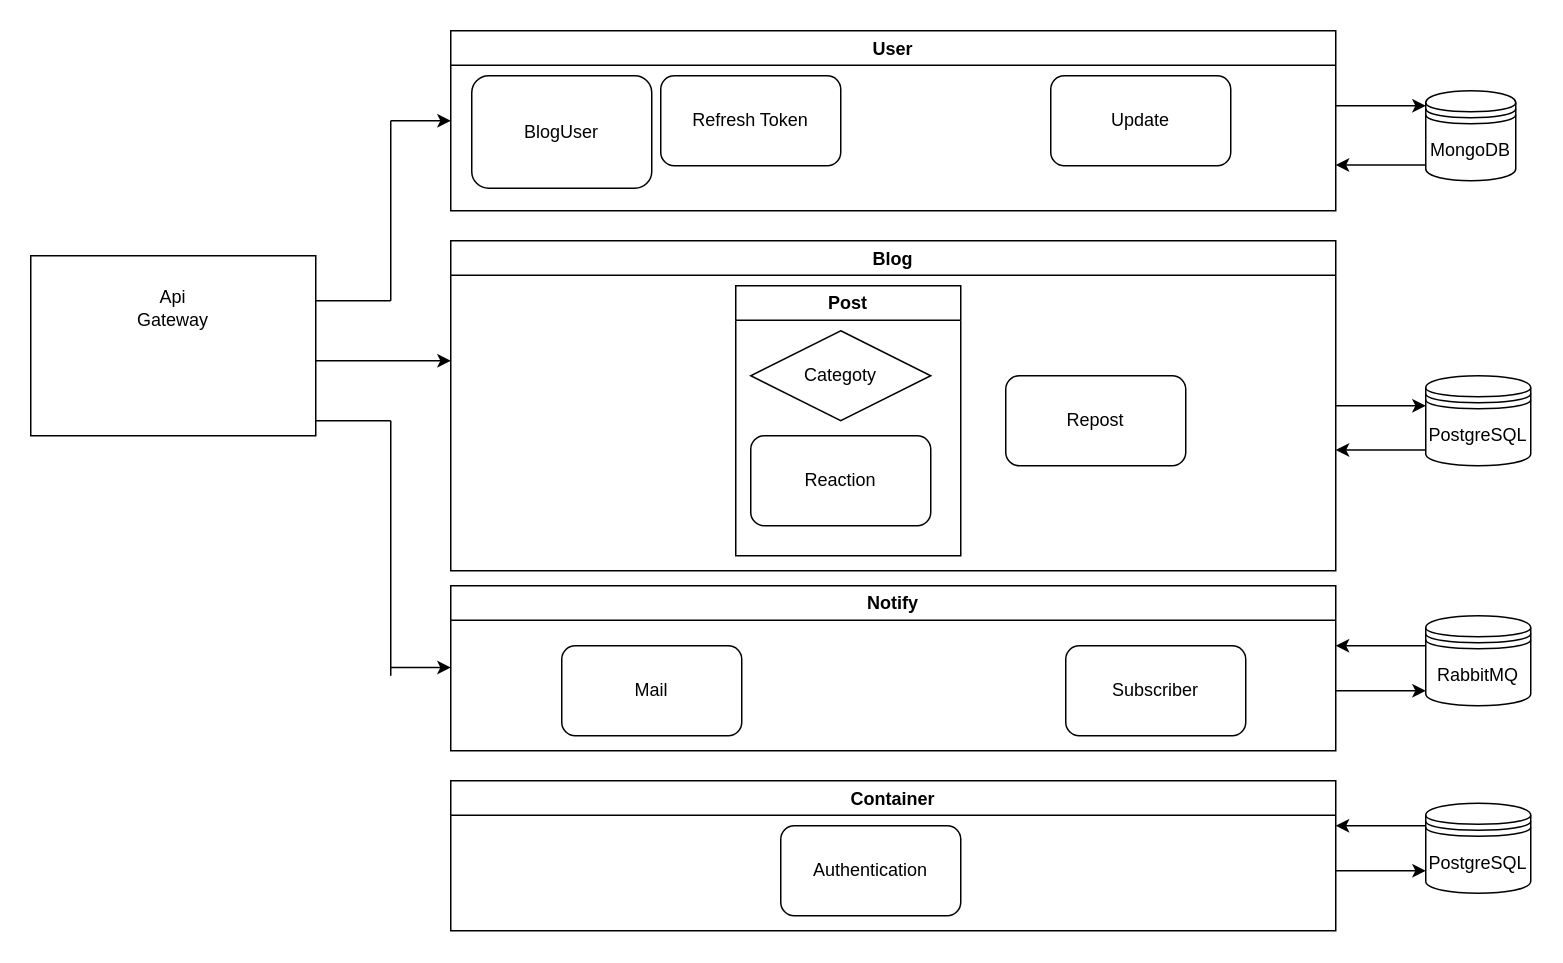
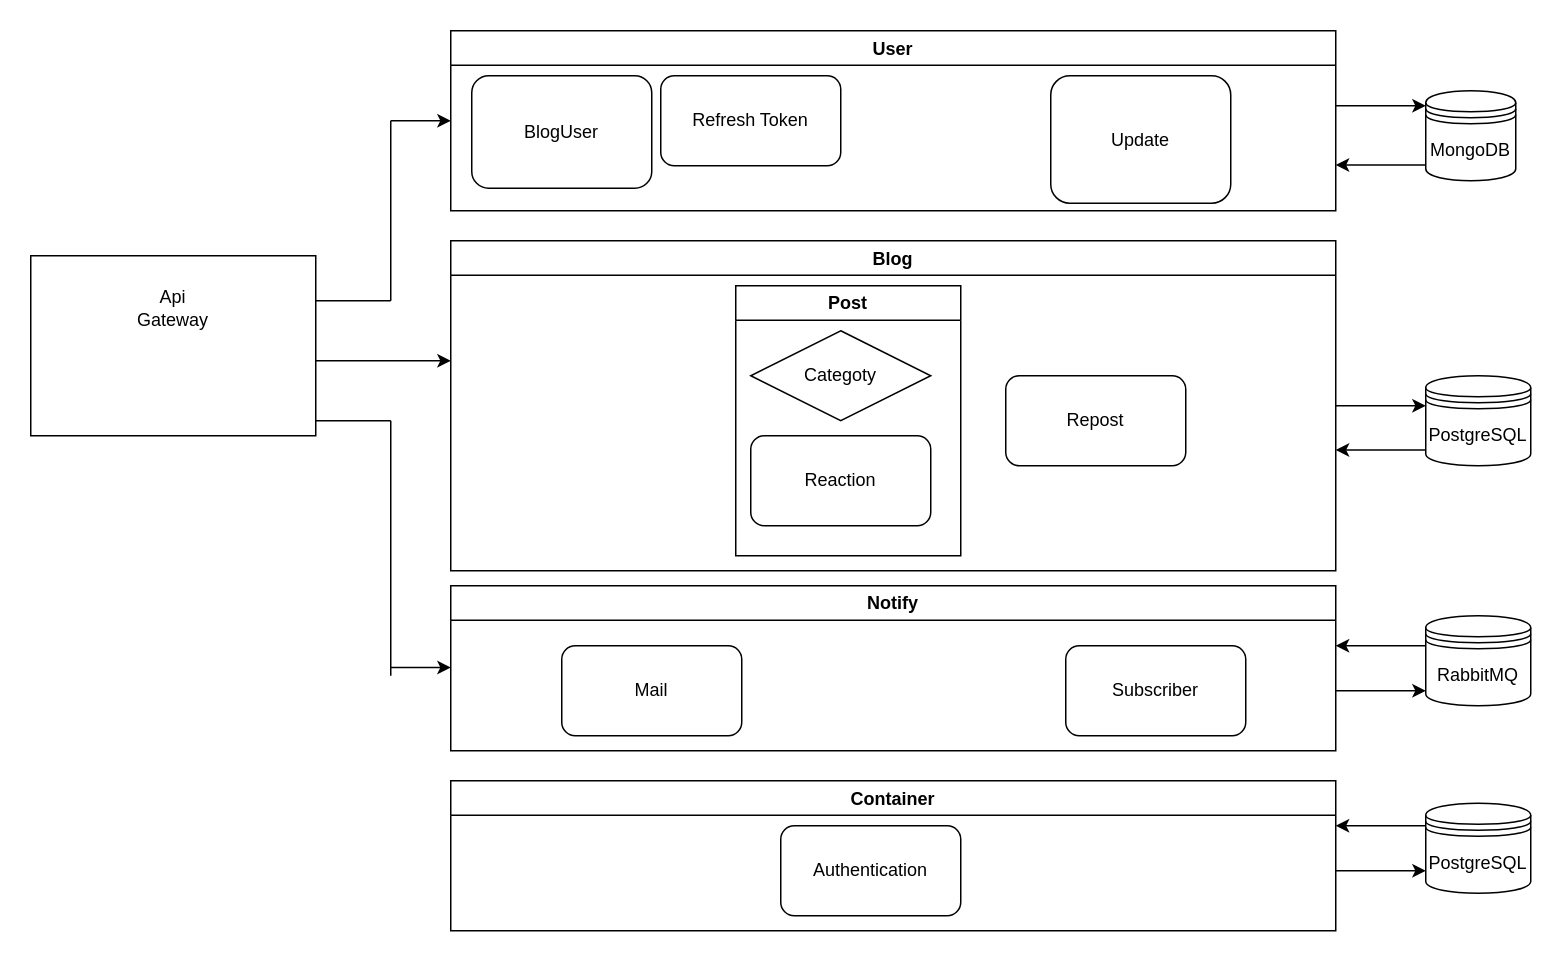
- <mxCell id="7" value="U&lt;span style=&quot;background-color: initial;&quot;&gt;pdate&lt;/span&gt;" style="rounded=1;whiteSpace=wrap;html=1;" vertex="1" parent="4"><mxGeometry x="400" y="30" width="120" height="60" as="geometry" /></mxCell>
+ <mxCell id="7" value="U&lt;span style=&quot;background-color: initial;&quot;&gt;pdate&lt;/span&gt;" style="rounded=1;whiteSpace=wrap;html=1;" vertex="1" parent="4"><mxGeometry x="400" y="30" width="120" height="85" as="geometry" /></mxCell>
